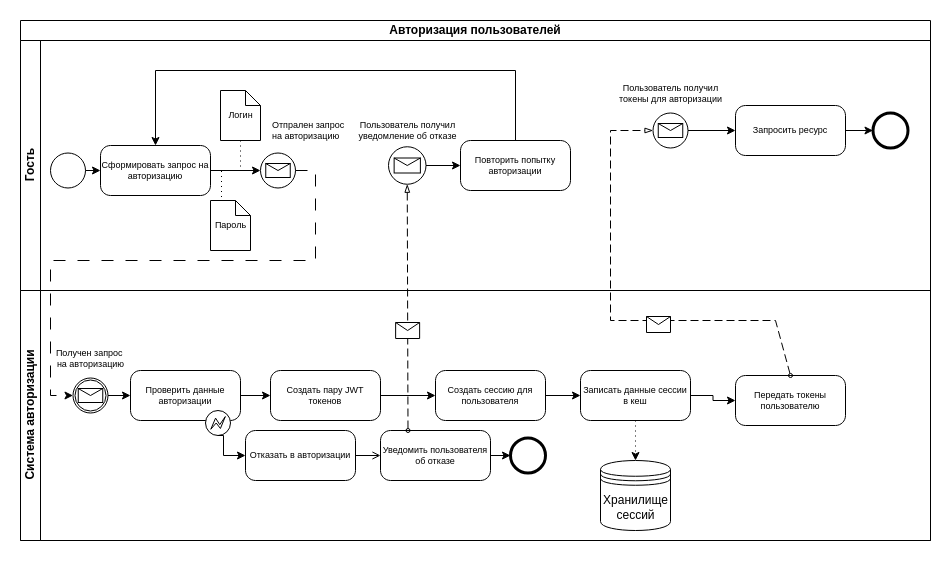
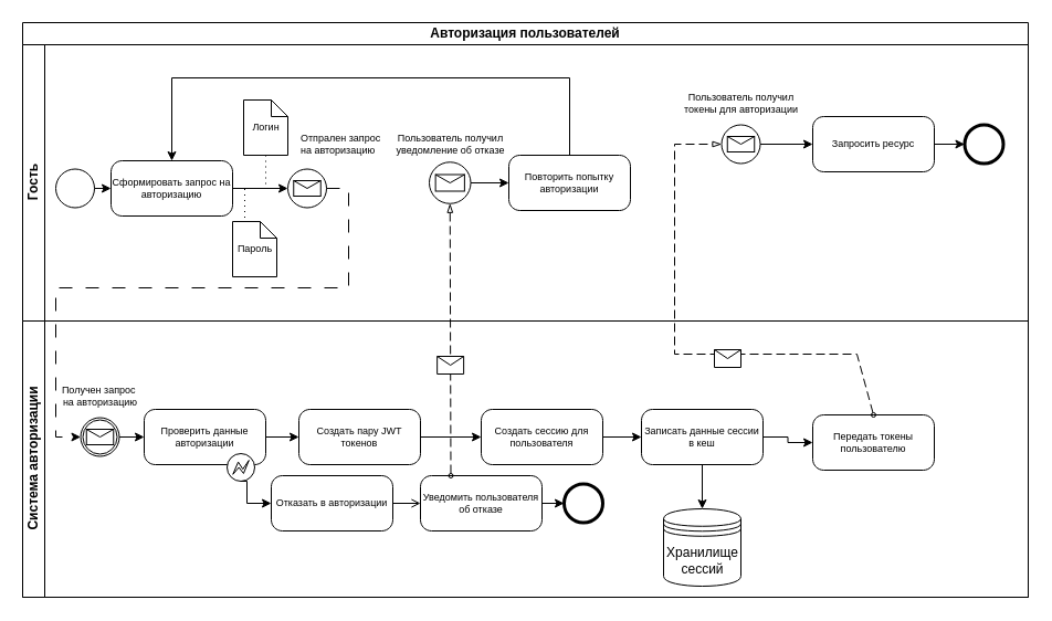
- <mxCell id="34" style="edgeStyle=orthogonalEdgeStyle;rounded=0;orthogonalLoop=1;jettySize=auto;html=1;exitX=0.5;exitY=1;exitDx=0;exitDy=0;exitPerimeter=0;entryX=0.5;entryY=0;entryDx=0;entryDy=0;dashed=1;dashPattern=1 4;" parent="23" source="35" target="36" edge="1"><mxGeometry relative="1" as="geometry" /></mxCell>
+ <mxCell id="34" style="edgeStyle=orthogonalEdgeStyle;rounded=0;orthogonalLoop=1;jettySize=auto;html=1;exitX=0.5;exitY=1;exitDx=0;exitDy=0;exitPerimeter=0;entryX=0.5;entryY=0;entryDx=0;entryDy=0;dashed=0;dashPattern=1 4;" parent="23" source="35" target="36" edge="1"><mxGeometry relative="1" as="geometry" /></mxCell>
